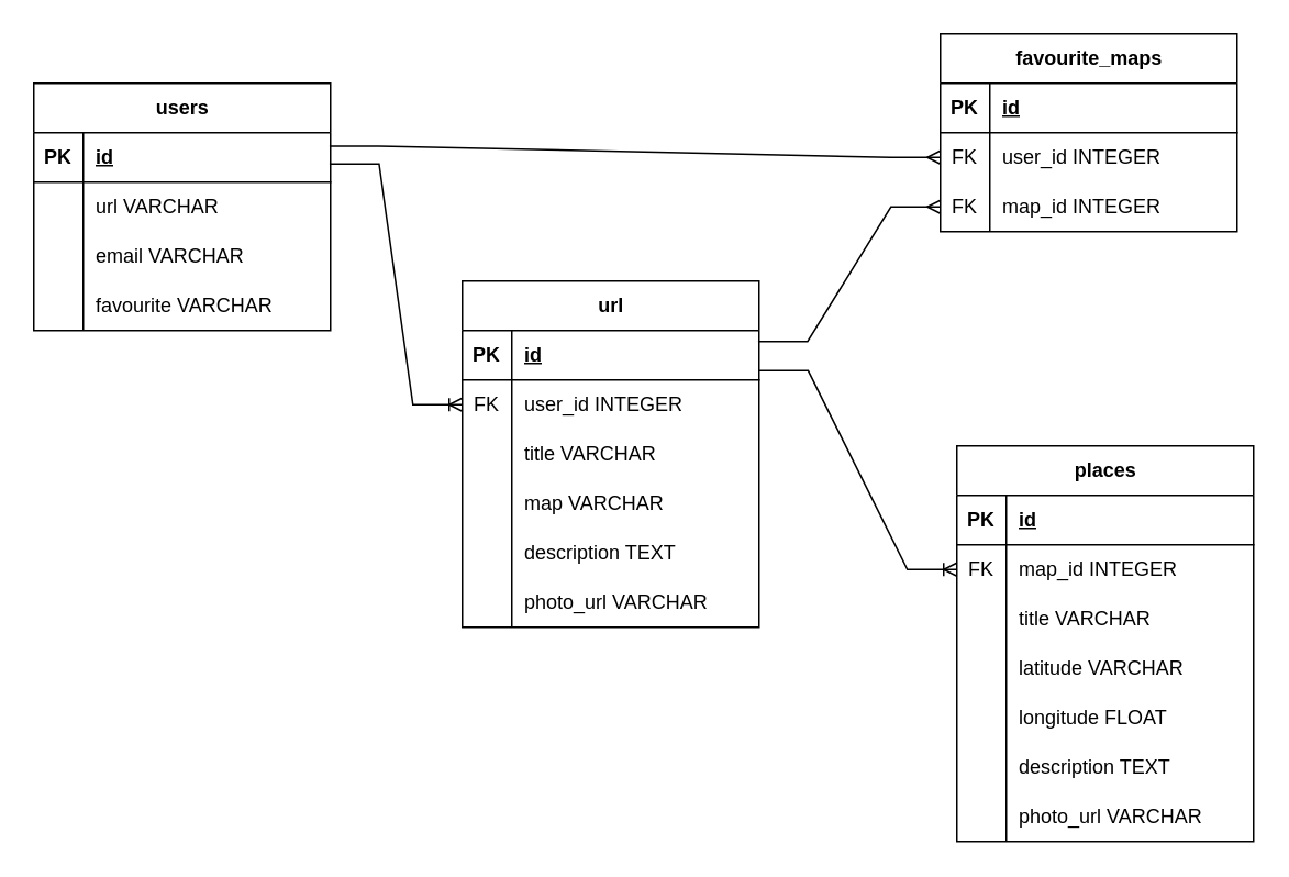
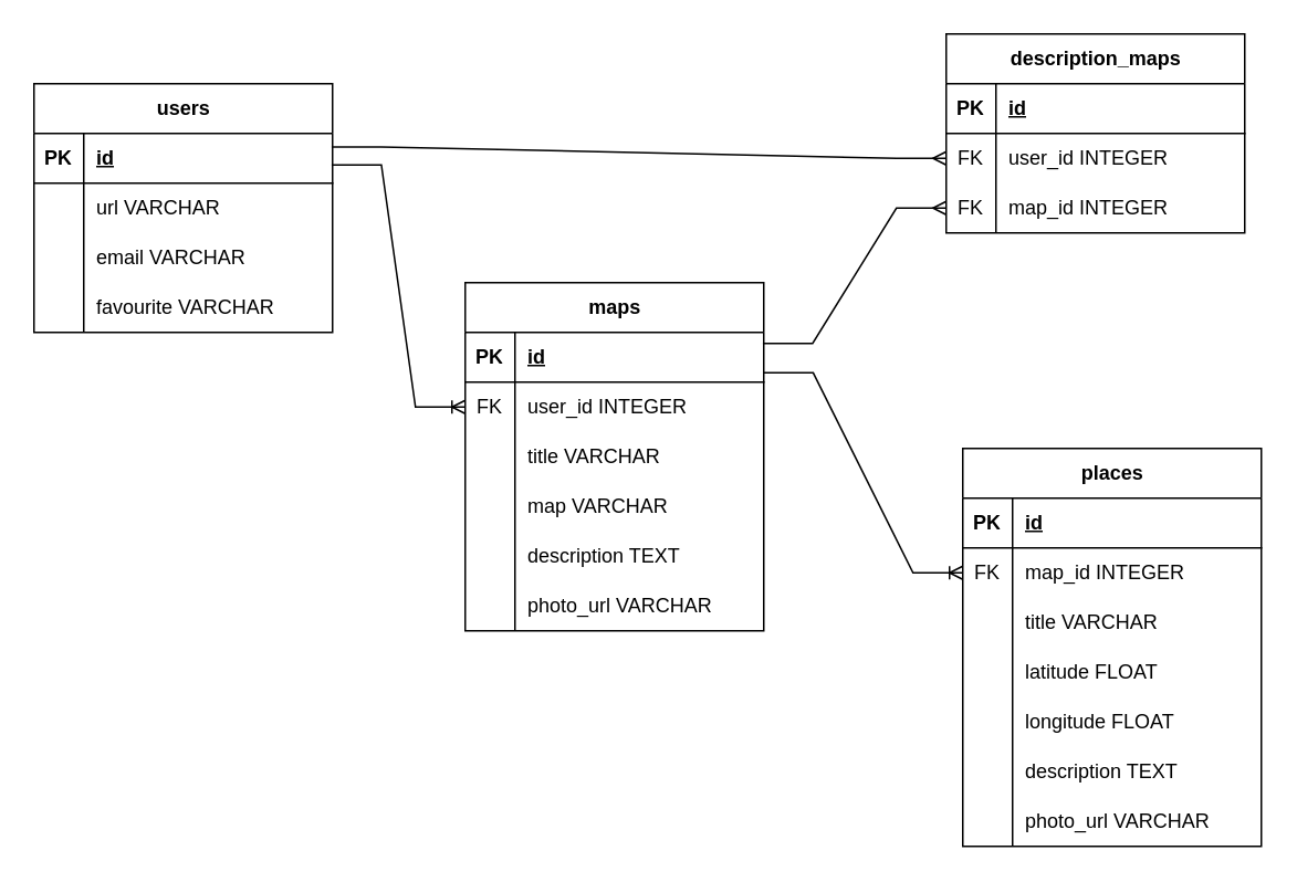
- <mxCell id="58" value="favourite_maps" style="shape=table;startSize=30;container=1;collapsible=1;childLayout=tableLayout;fixedRows=1;rowLines=0;fontStyle=1;align=center;resizeLast=1;html=1;" parent="1" vertex="1"><mxGeometry x="570" y="20" width="180" height="120" as="geometry" /></mxCell>
+ <mxCell id="58" value="description_maps" style="shape=table;startSize=30;container=1;collapsible=1;childLayout=tableLayout;fixedRows=1;rowLines=0;fontStyle=1;align=center;resizeLast=1;html=1;" parent="1" vertex="1"><mxGeometry x="570" y="20" width="180" height="120" as="geometry" /></mxCell>
- <mxCell id="15" value="url" style="shape=table;startSize=30;container=1;collapsible=1;childLayout=tableLayout;fixedRows=1;rowLines=0;fontStyle=1;align=center;resizeLast=1;html=1;" parent="1" vertex="1"><mxGeometry x="280" y="170" width="180" height="210" as="geometry" /></mxCell>
+ <mxCell id="15" value="maps" style="shape=table;startSize=30;container=1;collapsible=1;childLayout=tableLayout;fixedRows=1;rowLines=0;fontStyle=1;align=center;resizeLast=1;html=1;" parent="1" vertex="1"><mxGeometry x="280" y="170" width="180" height="210" as="geometry" /></mxCell>
- <mxCell id="47" value="latitude VARCHAR" style="shape=partialRectangle;connectable=0;fillColor=none;top=0;left=0;bottom=0;right=0;align=left;spacingLeft=6;overflow=hidden;whiteSpace=wrap;html=1;" parent="45" vertex="1"><mxGeometry x="30" width="150" height="30" as="geometry"><mxRectangle width="150" height="30" as="alternateBounds" /></mxGeometry></mxCell>
+ <mxCell id="47" value="latitude FLOAT" style="shape=partialRectangle;connectable=0;fillColor=none;top=0;left=0;bottom=0;right=0;align=left;spacingLeft=6;overflow=hidden;whiteSpace=wrap;html=1;" parent="45" vertex="1"><mxGeometry x="30" width="150" height="30" as="geometry"><mxRectangle width="150" height="30" as="alternateBounds" /></mxGeometry></mxCell>
